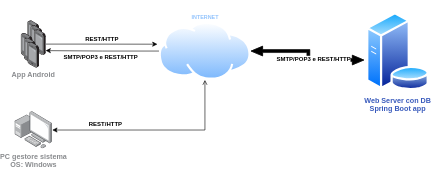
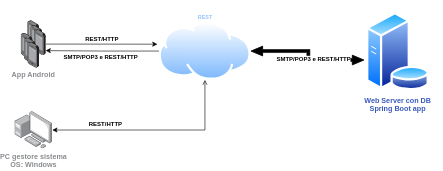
- <mxCell id="9" value="INTERNET" style="aspect=fixed;perimeter=ellipsePerimeter;html=1;align=center;shadow=0;dashed=0;spacingTop=3;image;image=img/lib/active_directory/internet_cloud.svg;strokeColor=default;fillColor=#B266FF;gradientColor=#000099;fontColor=#93c4fd;fontSize=9;fontStyle=1;labelPosition=center;verticalLabelPosition=top;verticalAlign=bottom;" vertex="1" parent="1"><mxGeometry x="260.3" y="36.3" width="153.17" height="96.5" as="geometry" /></mxCell>
+ <mxCell id="9" value="REST" style="aspect=fixed;perimeter=ellipsePerimeter;html=1;align=center;shadow=0;dashed=0;spacingTop=3;image;image=img/lib/active_directory/internet_cloud.svg;strokeColor=default;fillColor=#B266FF;gradientColor=#000099;fontColor=#93c4fd;fontSize=9;fontStyle=1;labelPosition=center;verticalLabelPosition=top;verticalAlign=bottom;" vertex="1" parent="1"><mxGeometry x="260.3" y="36.3" width="153.17" height="96.5" as="geometry" /></mxCell>
